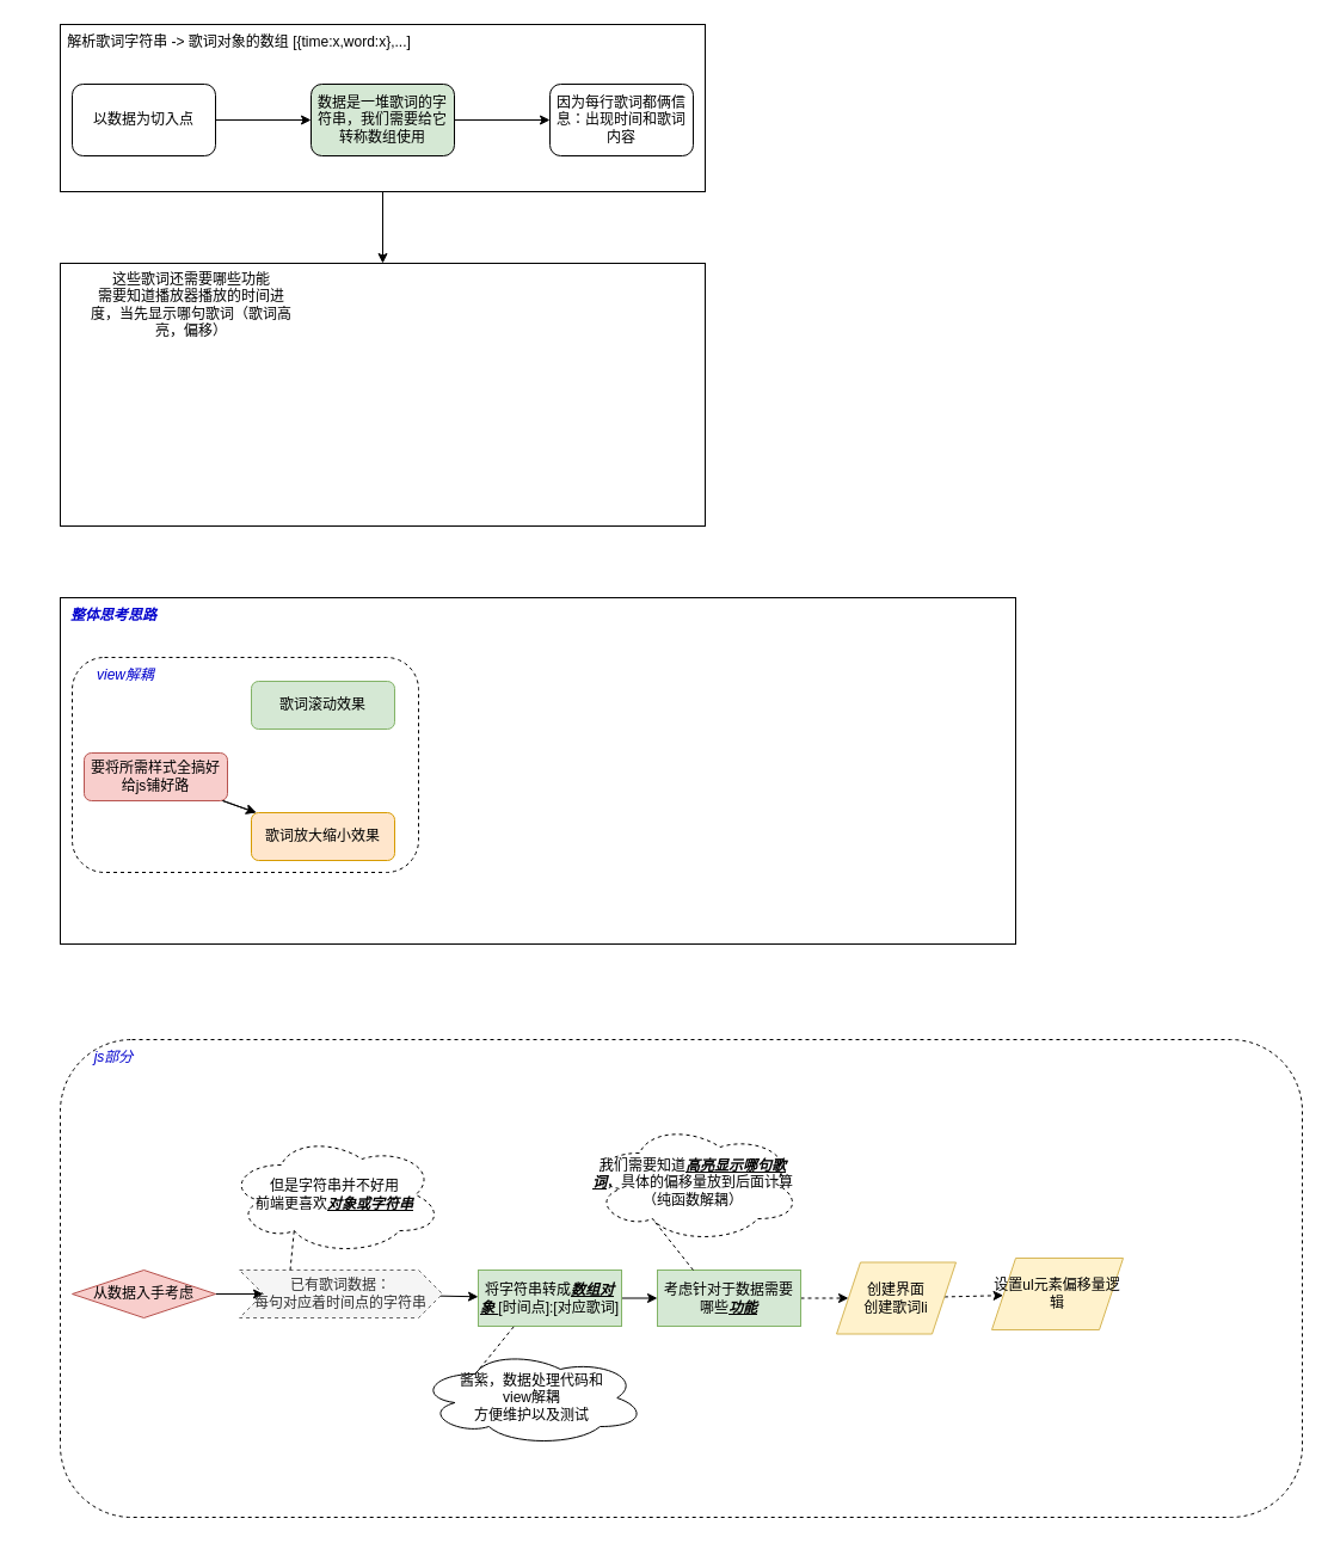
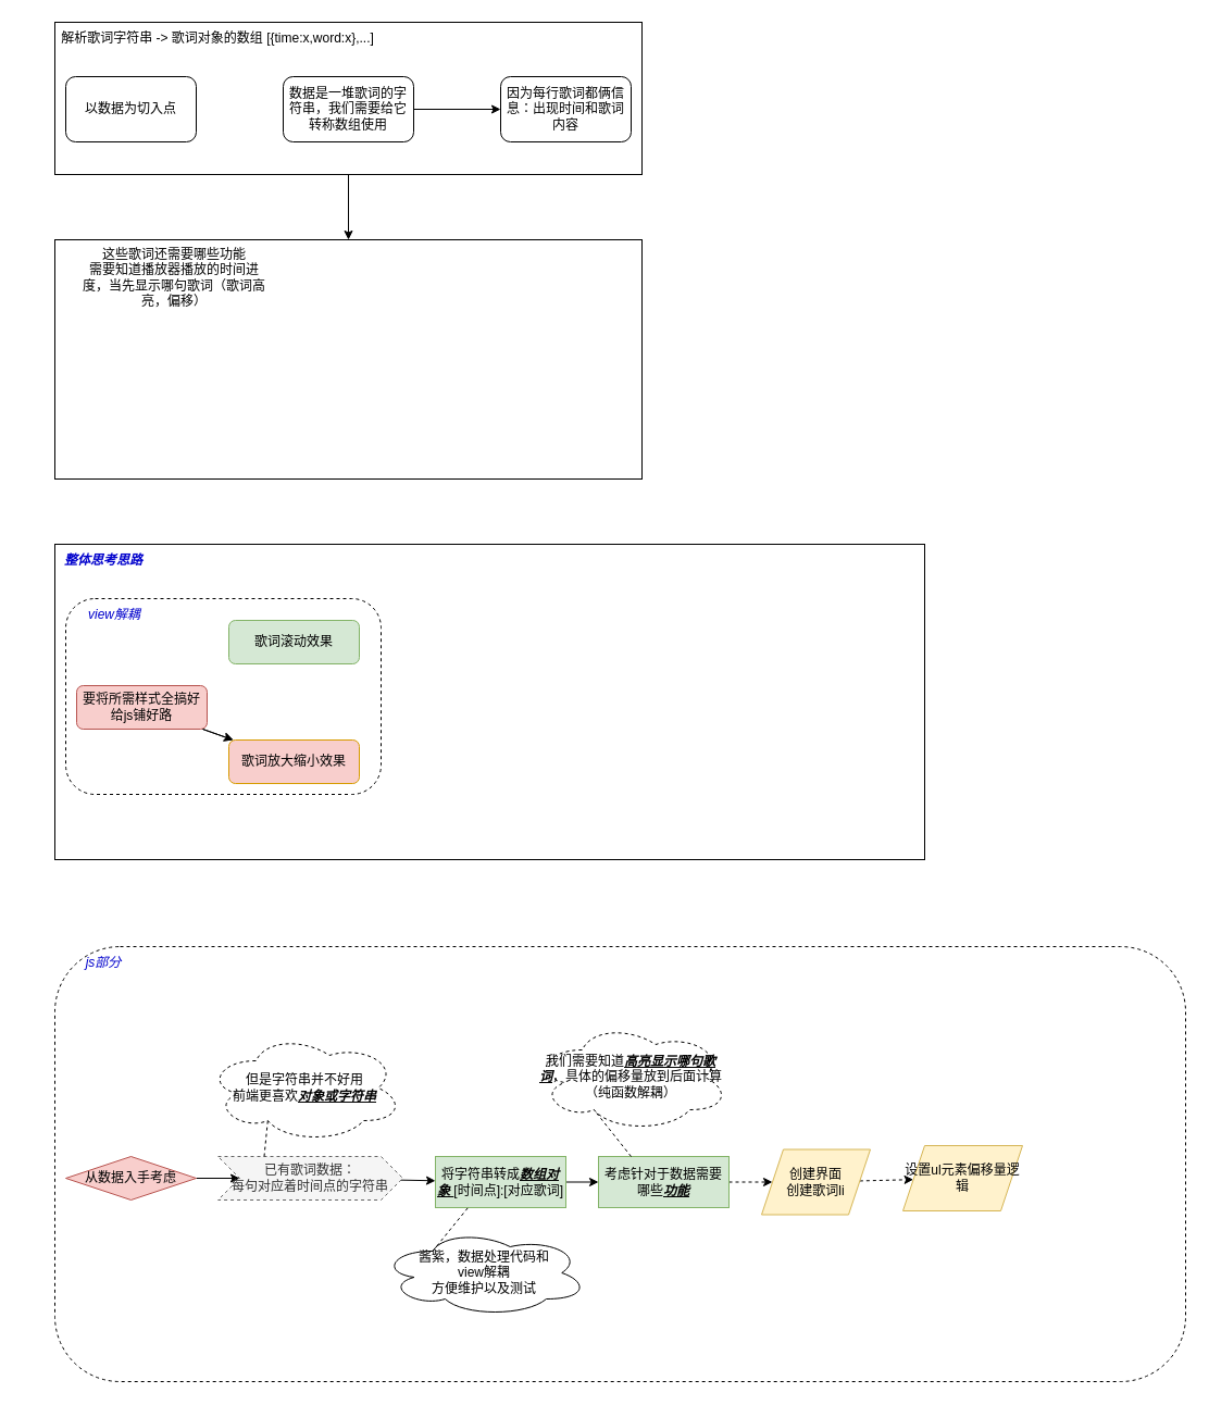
- <mxCell id="7" value="" style="edgeStyle=none;html=1;" parent="4" source="5" target="6" edge="1"><mxGeometry relative="1" as="geometry" /></mxCell>
- <mxCell id="6" value="数据是一堆歌词的字符串，我们需要给它转称数组使用" style="whiteSpace=wrap;html=1;rounded=1;fillColor=#d5e8d4;" parent="4" vertex="1"><mxGeometry x="200" width="120" height="60" as="geometry" /></mxCell>
+ <mxCell id="6" value="数据是一堆歌词的字符串，我们需要给它转称数组使用" style="whiteSpace=wrap;html=1;rounded=1;" parent="4" vertex="1"><mxGeometry x="200" width="120" height="60" as="geometry" /></mxCell>
- <mxCell id="20" value="歌词放大缩小效果" style="rounded=1;whiteSpace=wrap;html=1;labelBorderColor=none;fillColor=#ffe6cc;strokeColor=#d79b00;" vertex="1" parent="15"><mxGeometry x="150" y="130" width="120" height="40" as="geometry" /></mxCell>
+ <mxCell id="20" value="歌词放大缩小效果" style="rounded=1;whiteSpace=wrap;html=1;labelBorderColor=none;fillColor=#f8cecc;strokeColor=#d79b00;" vertex="1" parent="15"><mxGeometry x="150" y="130" width="120" height="40" as="geometry" /></mxCell>
